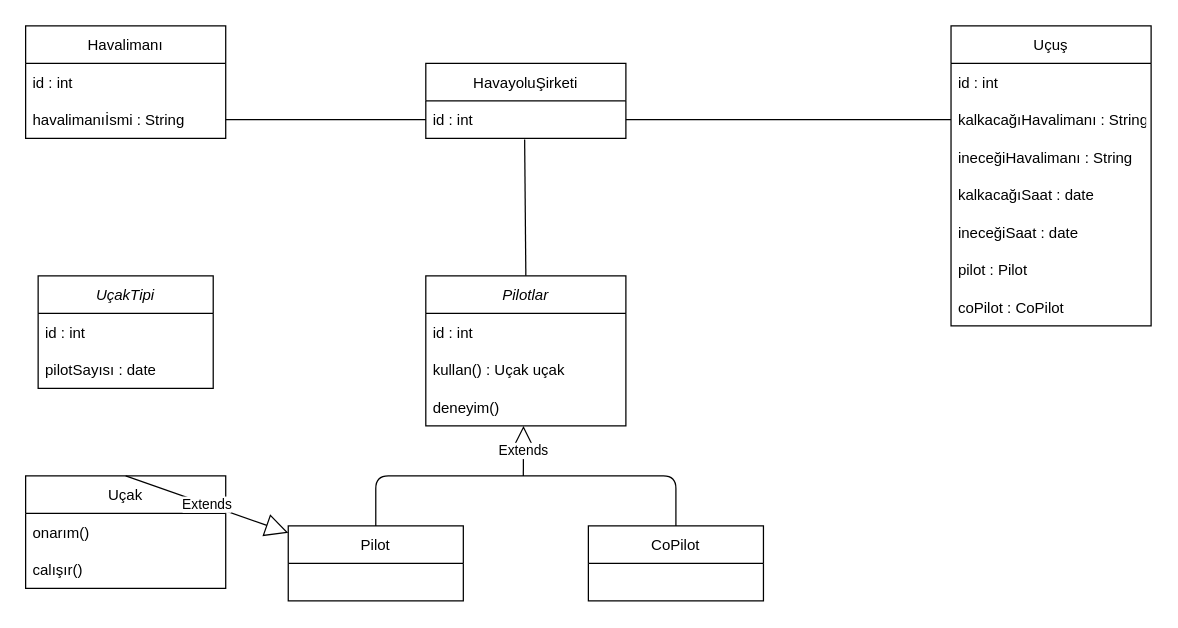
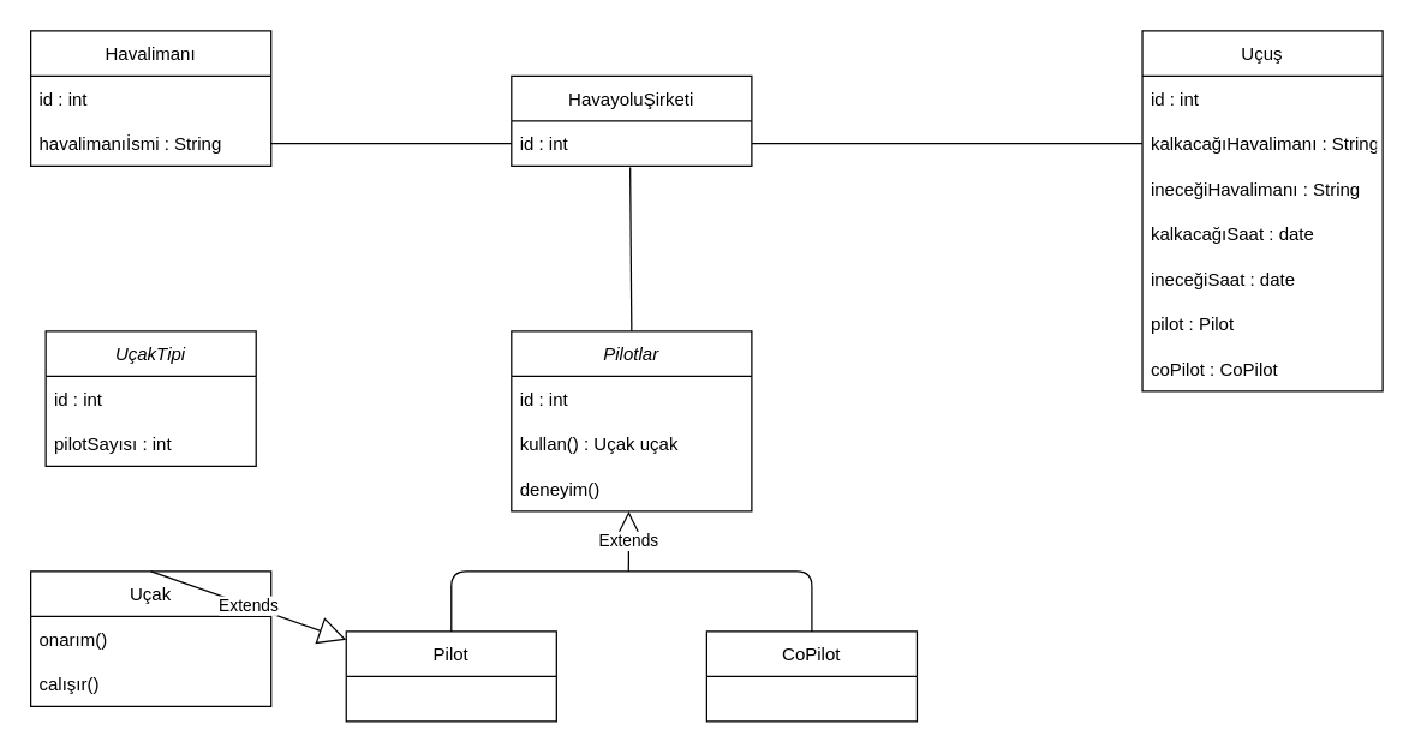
- <mxCell id="30" value="pilotSayısı : date" style="text;strokeColor=none;fillColor=none;align=left;verticalAlign=middle;spacingLeft=4;spacingRight=4;overflow=hidden;points=[[0,0.5],[1,0.5]];portConstraint=eastwest;rotatable=0;rounded=0;sketch=0;" vertex="1" parent="28"><mxGeometry y="60" width="140" height="30" as="geometry" /></mxCell>
+ <mxCell id="30" value="pilotSayısı : int" style="text;strokeColor=none;fillColor=none;align=left;verticalAlign=middle;spacingLeft=4;spacingRight=4;overflow=hidden;points=[[0,0.5],[1,0.5]];portConstraint=eastwest;rotatable=0;rounded=0;sketch=0;" vertex="1" parent="28"><mxGeometry y="60" width="140" height="30" as="geometry" /></mxCell>
